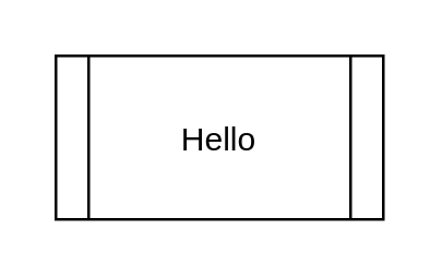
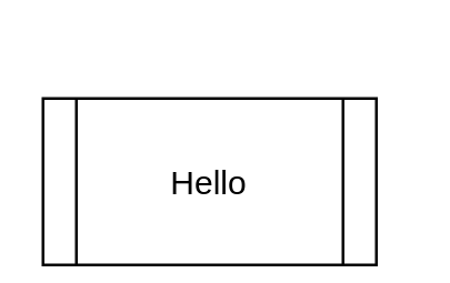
- <mxCell id="2" value="Hello" style="shape=process" vertex="1" parent="1"><mxGeometry x="20" y="20" width="120" height="60" as="geometry" /></mxCell>
+ <mxCell id="2" value="Hello" style="shape=process" vertex="1" parent="1"><mxGeometry x="15" y="35" width="120" height="60" as="geometry" /></mxCell>
